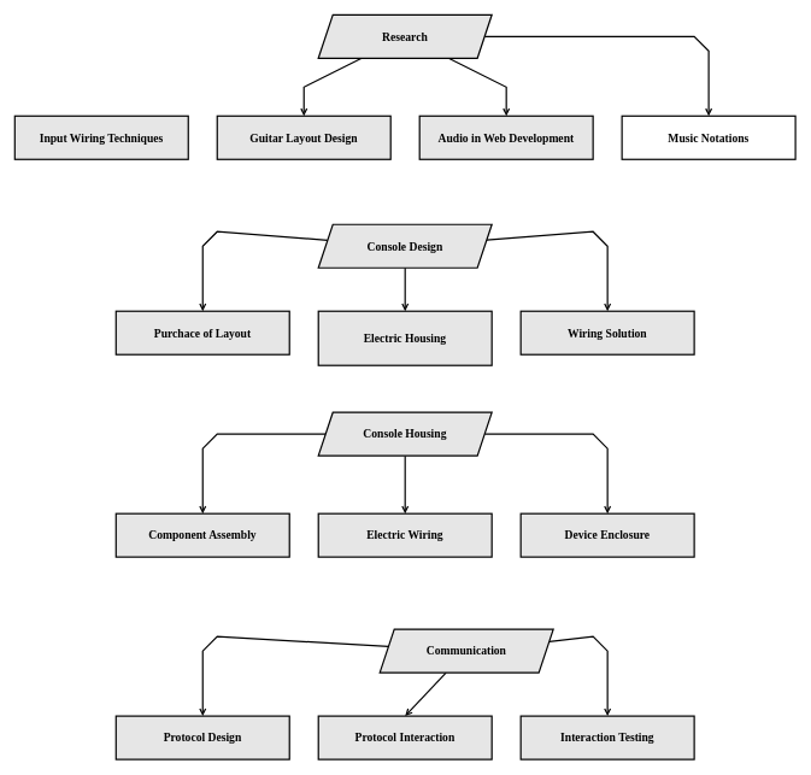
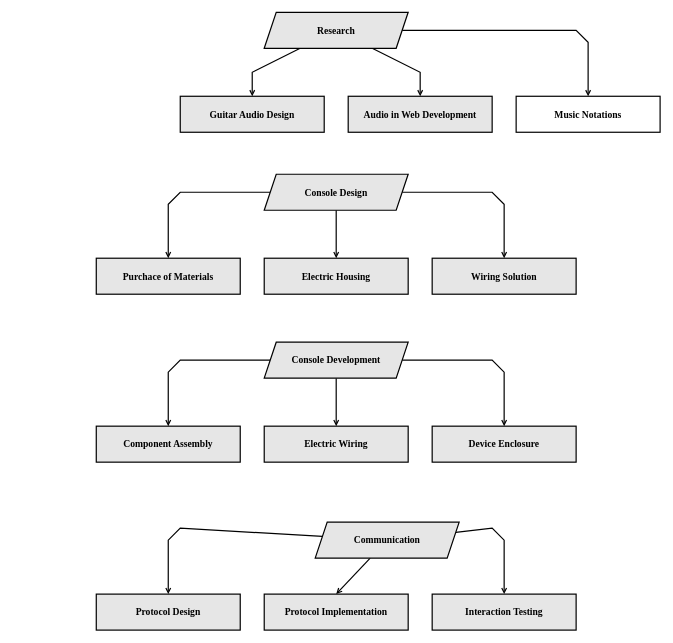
- <mxCell id="6" value="&lt;b&gt;Input Wiring Techniques&lt;/b&gt;" style="rounded=0;whiteSpace=wrap;html=1;strokeColor=default;strokeWidth=2;fontFamily=Fira Code;fontSource=https%3A%2F%2Ffonts.googleapis.com%2Fcss%3Ffamily%3DFira%2BCode;fontSize=16;fontColor=default;fillColor=#E6E6E6;" vertex="1" parent="1"><mxGeometry x="20" y="160" width="240" height="60" as="geometry" /></mxCell>
- <mxCell id="7" value="&lt;b&gt;Guitar Layout Design&lt;/b&gt;" style="rounded=0;whiteSpace=wrap;html=1;strokeColor=default;strokeWidth=2;fontFamily=Fira Code;fontSource=https%3A%2F%2Ffonts.googleapis.com%2Fcss%3Ffamily%3DFira%2BCode;fontSize=16;fontColor=default;fillColor=#E6E6E6;" vertex="1" parent="1"><mxGeometry x="300" y="160" width="240" height="60" as="geometry" /></mxCell>
+ <mxCell id="7" value="&lt;b&gt;Guitar Audio Design&lt;/b&gt;" style="rounded=0;whiteSpace=wrap;html=1;strokeColor=default;strokeWidth=2;fontFamily=Fira Code;fontSource=https%3A%2F%2Ffonts.googleapis.com%2Fcss%3Ffamily%3DFira%2BCode;fontSize=16;fontColor=default;fillColor=#E6E6E6;" vertex="1" parent="1"><mxGeometry x="300" y="160" width="240" height="60" as="geometry" /></mxCell>
- <mxCell id="13" value="Console Design" style="shape=parallelogram;perimeter=parallelogramPerimeter;whiteSpace=wrap;html=1;fixedSize=1;strokeWidth=2;fontStyle=1;fontSize=16;fontFamily=Fira Code;fontSource=https%3A%2F%2Ffonts.googleapis.com%2Fcss%3Ffamily%3DFira%2BCode;fillColor=#E6E6E6;" vertex="1" parent="1"><mxGeometry x="440" y="310" width="240" height="60" as="geometry" /></mxCell>
+ <mxCell id="13" value="Console Design" style="shape=parallelogram;perimeter=parallelogramPerimeter;whiteSpace=wrap;html=1;fixedSize=1;strokeWidth=2;fontStyle=1;fontSize=16;fontFamily=Fira Code;fontSource=https%3A%2F%2Ffonts.googleapis.com%2Fcss%3Ffamily%3DFira%2BCode;fillColor=#E6E6E6;" vertex="1" parent="1"><mxGeometry x="440" y="290" width="240" height="60" as="geometry" /></mxCell>
- <mxCell id="15" value="&lt;b&gt;Purchace of Layout&lt;/b&gt;" style="rounded=0;whiteSpace=wrap;html=1;strokeColor=default;strokeWidth=2;fontFamily=Fira Code;fontSource=https%3A%2F%2Ffonts.googleapis.com%2Fcss%3Ffamily%3DFira%2BCode;fontSize=16;fontColor=default;fillColor=#E6E6E6;" vertex="1" parent="1"><mxGeometry x="160" y="430" width="240" height="60" as="geometry" /></mxCell>
+ <mxCell id="15" value="&lt;b&gt;Purchace of Materials&lt;/b&gt;" style="rounded=0;whiteSpace=wrap;html=1;strokeColor=default;strokeWidth=2;fontFamily=Fira Code;fontSource=https%3A%2F%2Ffonts.googleapis.com%2Fcss%3Ffamily%3DFira%2BCode;fontSize=16;fontColor=default;fillColor=#E6E6E6;" vertex="1" parent="1"><mxGeometry x="160" y="430" width="240" height="60" as="geometry" /></mxCell>
- <mxCell id="14" value="&lt;b&gt;Electric Housing&lt;/b&gt;" style="rounded=0;whiteSpace=wrap;html=1;strokeColor=default;strokeWidth=2;fontFamily=Fira Code;fontSource=https%3A%2F%2Ffonts.googleapis.com%2Fcss%3Ffamily%3DFira%2BCode;fontSize=16;fontColor=default;fillColor=#E6E6E6;" vertex="1" parent="1"><mxGeometry x="440" y="430" width="240" height="75" as="geometry" /></mxCell>
+ <mxCell id="14" value="&lt;b&gt;Electric Housing&lt;/b&gt;" style="rounded=0;whiteSpace=wrap;html=1;strokeColor=default;strokeWidth=2;fontFamily=Fira Code;fontSource=https%3A%2F%2Ffonts.googleapis.com%2Fcss%3Ffamily%3DFira%2BCode;fontSize=16;fontColor=default;fillColor=#E6E6E6;" vertex="1" parent="1"><mxGeometry x="440" y="430" width="240" height="60" as="geometry" /></mxCell>
- <mxCell id="20" value="Console Housing" style="shape=parallelogram;perimeter=parallelogramPerimeter;whiteSpace=wrap;html=1;fixedSize=1;strokeWidth=2;fontStyle=1;fontSize=16;fontFamily=Fira Code;fontSource=https%3A%2F%2Ffonts.googleapis.com%2Fcss%3Ffamily%3DFira%2BCode;fillColor=#E6E6E6;" vertex="1" parent="1"><mxGeometry x="440" y="570" width="240" height="60" as="geometry" /></mxCell>
+ <mxCell id="20" value="Console Development" style="shape=parallelogram;perimeter=parallelogramPerimeter;whiteSpace=wrap;html=1;fixedSize=1;strokeWidth=2;fontStyle=1;fontSize=16;fontFamily=Fira Code;fontSource=https%3A%2F%2Ffonts.googleapis.com%2Fcss%3Ffamily%3DFira%2BCode;fillColor=#E6E6E6;" vertex="1" parent="1"><mxGeometry x="440" y="570" width="240" height="60" as="geometry" /></mxCell>
- <mxCell id="28" value="&lt;b&gt;Protocol Interaction&lt;/b&gt;" style="rounded=0;whiteSpace=wrap;html=1;strokeColor=default;strokeWidth=2;fontFamily=Fira Code;fontSource=https%3A%2F%2Ffonts.googleapis.com%2Fcss%3Ffamily%3DFira%2BCode;fontSize=16;fontColor=default;fillColor=#E6E6E6;" vertex="1" parent="1"><mxGeometry x="440" y="990" width="240" height="60" as="geometry" /></mxCell>
+ <mxCell id="28" value="&lt;b&gt;Protocol Implementation&lt;/b&gt;" style="rounded=0;whiteSpace=wrap;html=1;strokeColor=default;strokeWidth=2;fontFamily=Fira Code;fontSource=https%3A%2F%2Ffonts.googleapis.com%2Fcss%3Ffamily%3DFira%2BCode;fontSize=16;fontColor=default;fillColor=#E6E6E6;" vertex="1" parent="1"><mxGeometry x="440" y="990" width="240" height="60" as="geometry" /></mxCell>
